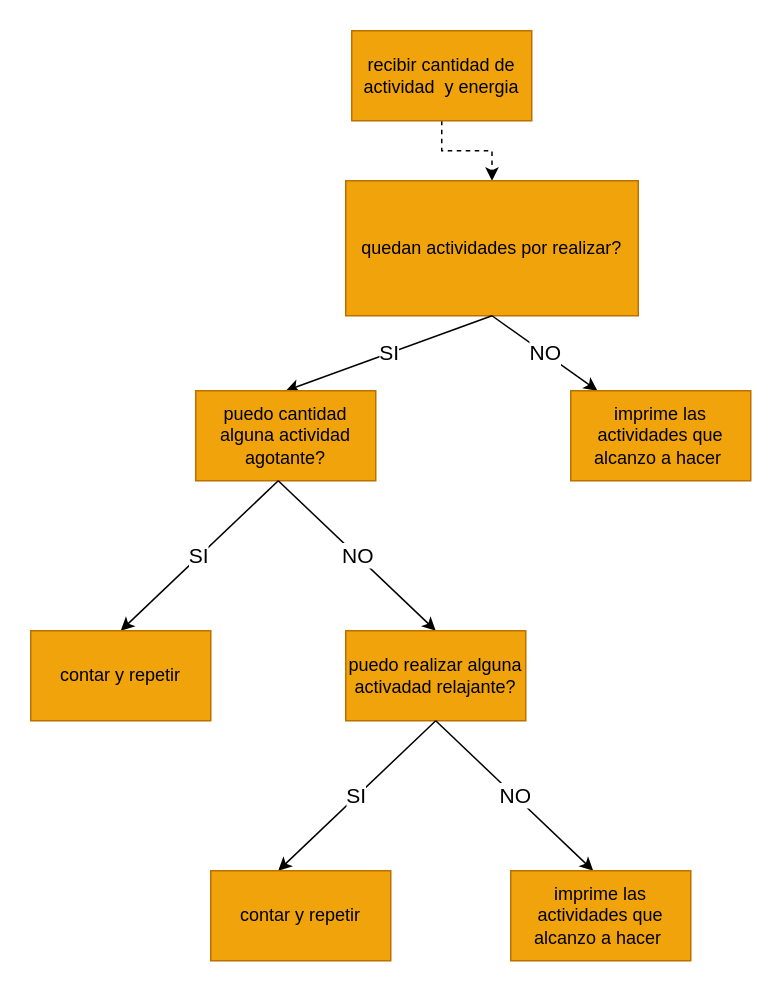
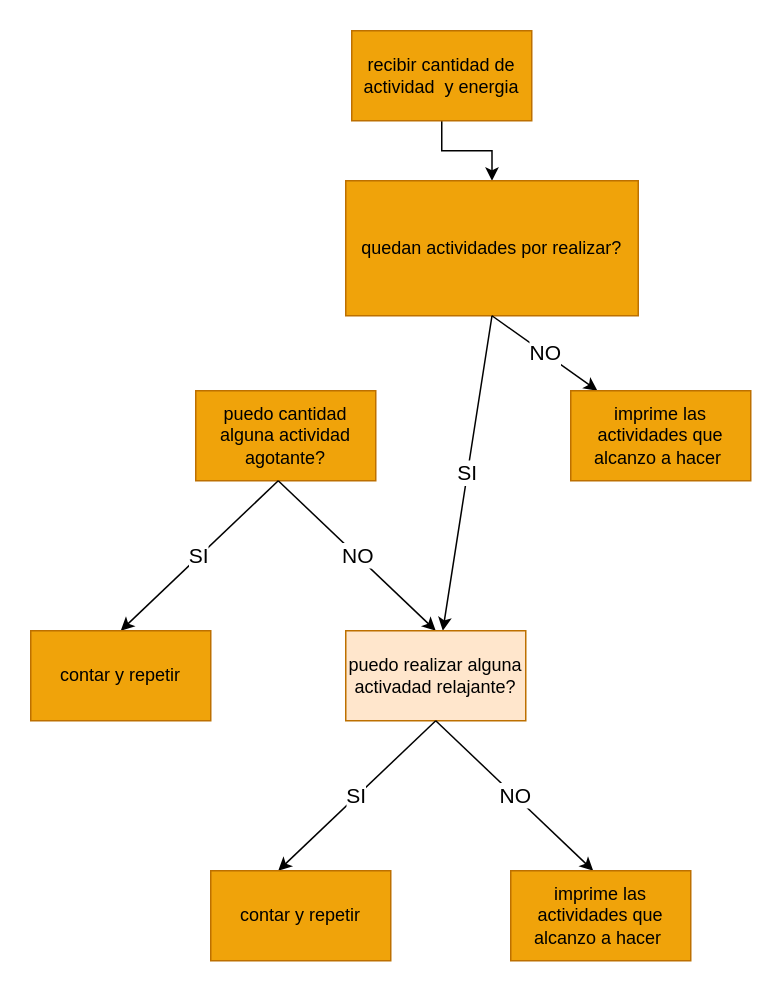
- <mxCell id="2" value="" style="edgeStyle=orthogonalEdgeStyle;rounded=0;orthogonalLoop=1;jettySize=auto;html=1;dashed=1;" edge="1" parent="1" source="3" target="4"><mxGeometry relative="1" as="geometry" /></mxCell>
+ <mxCell id="2" value="" style="edgeStyle=orthogonalEdgeStyle;rounded=0;orthogonalLoop=1;jettySize=auto;html=1;" edge="1" parent="1" source="3" target="4"><mxGeometry relative="1" as="geometry" /></mxCell>
- <mxCell id="5" value="&lt;font style=&quot;font-size: 14px;&quot;&gt;SI&lt;/font&gt;" style="endArrow=classic;html=1;rounded=0;exitX=0.5;exitY=1;exitDx=0;exitDy=0;entryX=0.5;entryY=0;entryDx=0;entryDy=0;" edge="1" parent="1" source="4" target="8"><mxGeometry width="50" height="50" relative="1" as="geometry"><mxPoint x="280" y="280" as="sourcePoint" /><mxPoint x="210" y="250" as="targetPoint" /></mxGeometry></mxCell>
+ <mxCell id="5" value="&lt;font style=&quot;font-size: 14px;&quot;&gt;SI&lt;/font&gt;" style="endArrow=classic;html=1;rounded=0;exitX=0.5;exitY=1;exitDx=0;exitDy=0;" edge="1" parent="1" source="4" target="12"><mxGeometry width="50" height="50" relative="1" as="geometry"><mxPoint x="280" y="280" as="sourcePoint" /><mxPoint x="210" y="250" as="targetPoint" /></mxGeometry></mxCell>
- <mxCell id="12" value="puedo realizar alguna activadad relajante?" style="rounded=0;whiteSpace=wrap;html=1;fillColor=#f0a30a;fontColor=#000000;strokeColor=#BD7000;" vertex="1" parent="1"><mxGeometry x="230" y="420" width="120" height="60" as="geometry" /></mxCell>
+ <mxCell id="12" value="puedo realizar alguna activadad relajante?" style="rounded=0;whiteSpace=wrap;html=1;fillColor=#ffe6cc;fontColor=#000000;strokeColor=#BD7000;" vertex="1" parent="1"><mxGeometry x="230" y="420" width="120" height="60" as="geometry" /></mxCell>
